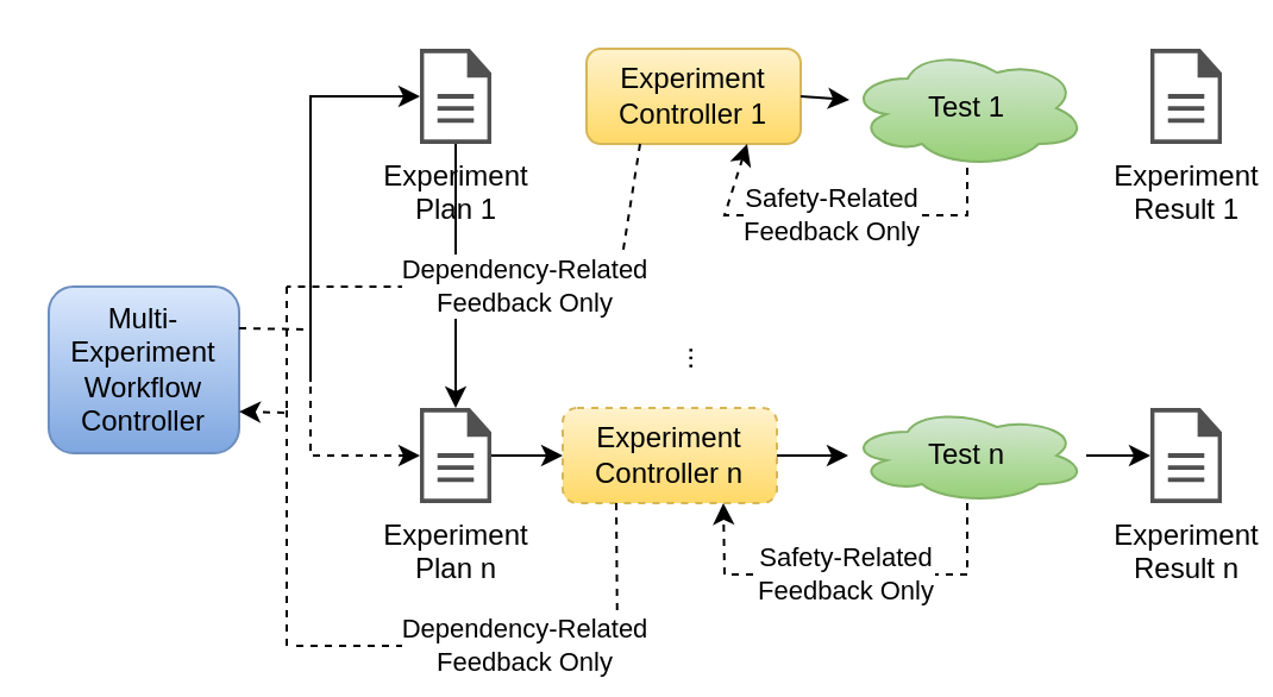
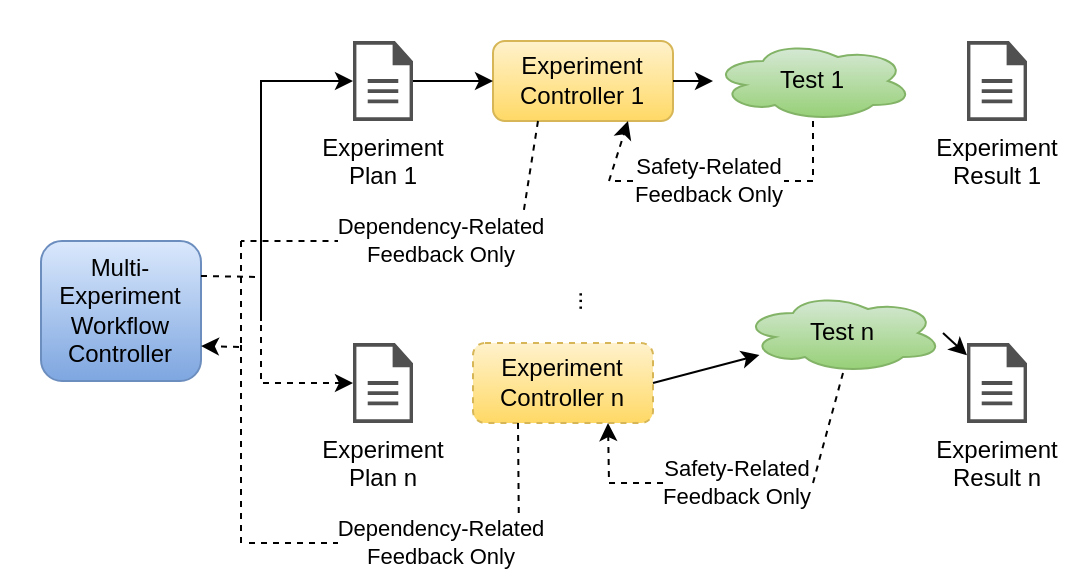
- <mxCell id="6" value="Test 1" style="ellipse;shape=cloud;whiteSpace=wrap;html=1;fillColor=#d5e8d4;gradientColor=#97d077;strokeColor=#82b366;" parent="1" vertex="1"><mxGeometry x="356" y="20" width="100" height="50" as="geometry" /></mxCell>
+ <mxCell id="6" value="Test 1" style="ellipse;shape=cloud;whiteSpace=wrap;html=1;fillColor=#d5e8d4;gradientColor=#97d077;strokeColor=#82b366;" parent="1" vertex="1"><mxGeometry x="356" y="20" width="100" height="40" as="geometry" /></mxCell>
- <mxCell id="4" value="" style="endArrow=classic;html=1;rounded=0;" parent="1" source="2" target="8" edge="1"><mxGeometry width="50" height="50" relative="1" as="geometry"><mxPoint x="156" y="41" as="sourcePoint" /><mxPoint x="426" y="131" as="targetPoint" /></mxGeometry></mxCell>
+ <mxCell id="4" value="" style="endArrow=classic;html=1;rounded=0;entryX=0;entryY=0.5;entryDx=0;entryDy=0;" parent="1" source="2" target="3" edge="1"><mxGeometry width="50" height="50" relative="1" as="geometry"><mxPoint x="156" y="41" as="sourcePoint" /><mxPoint x="426" y="131" as="targetPoint" /></mxGeometry></mxCell>
- <mxCell id="10" value="" style="endArrow=classic;html=1;rounded=0;entryX=0;entryY=0.5;entryDx=0;entryDy=0;" parent="1" source="8" target="9" edge="1"><mxGeometry width="50" height="50" relative="1" as="geometry"><mxPoint x="206" y="201" as="sourcePoint" /><mxPoint x="236" y="201" as="targetPoint" /></mxGeometry></mxCell>
- <mxCell id="12" value="Test n" style="ellipse;shape=cloud;whiteSpace=wrap;html=1;fillColor=#d5e8d4;gradientColor=#97d077;strokeColor=#82b366;" parent="1" vertex="1"><mxGeometry x="356" y="171" width="100" height="40" as="geometry" /></mxCell>
+ <mxCell id="12" value="Test n" style="ellipse;shape=cloud;whiteSpace=wrap;html=1;fillColor=#d5e8d4;gradientColor=#97d077;strokeColor=#82b366;" parent="1" vertex="1"><mxGeometry x="371" y="146" width="100" height="40" as="geometry" /></mxCell>
